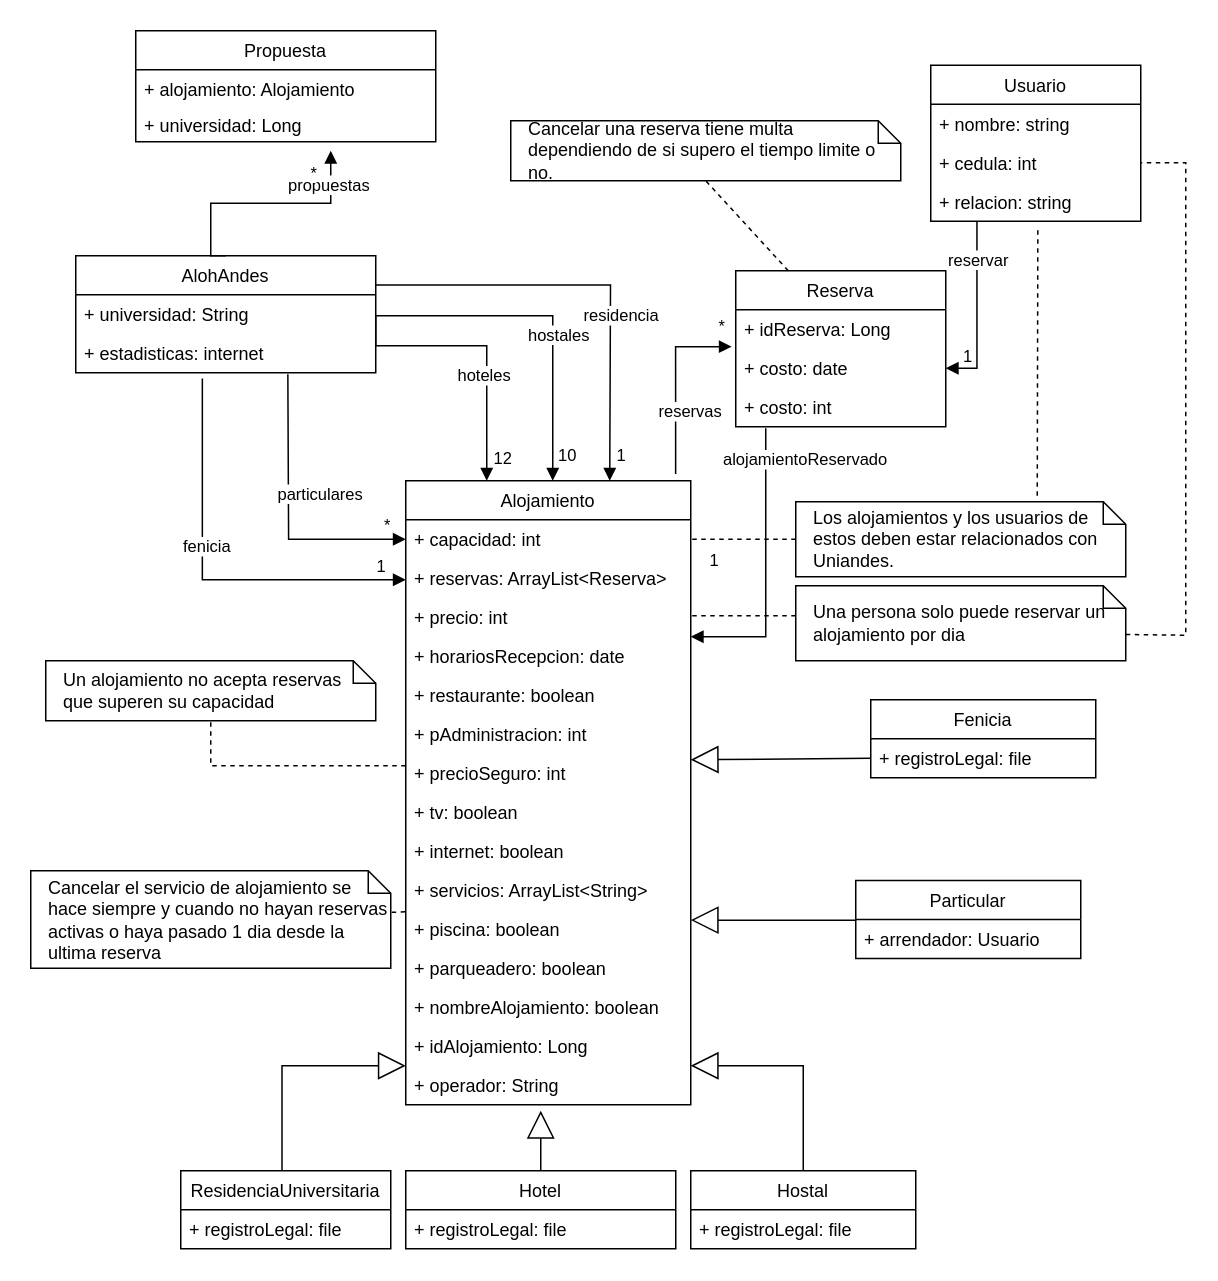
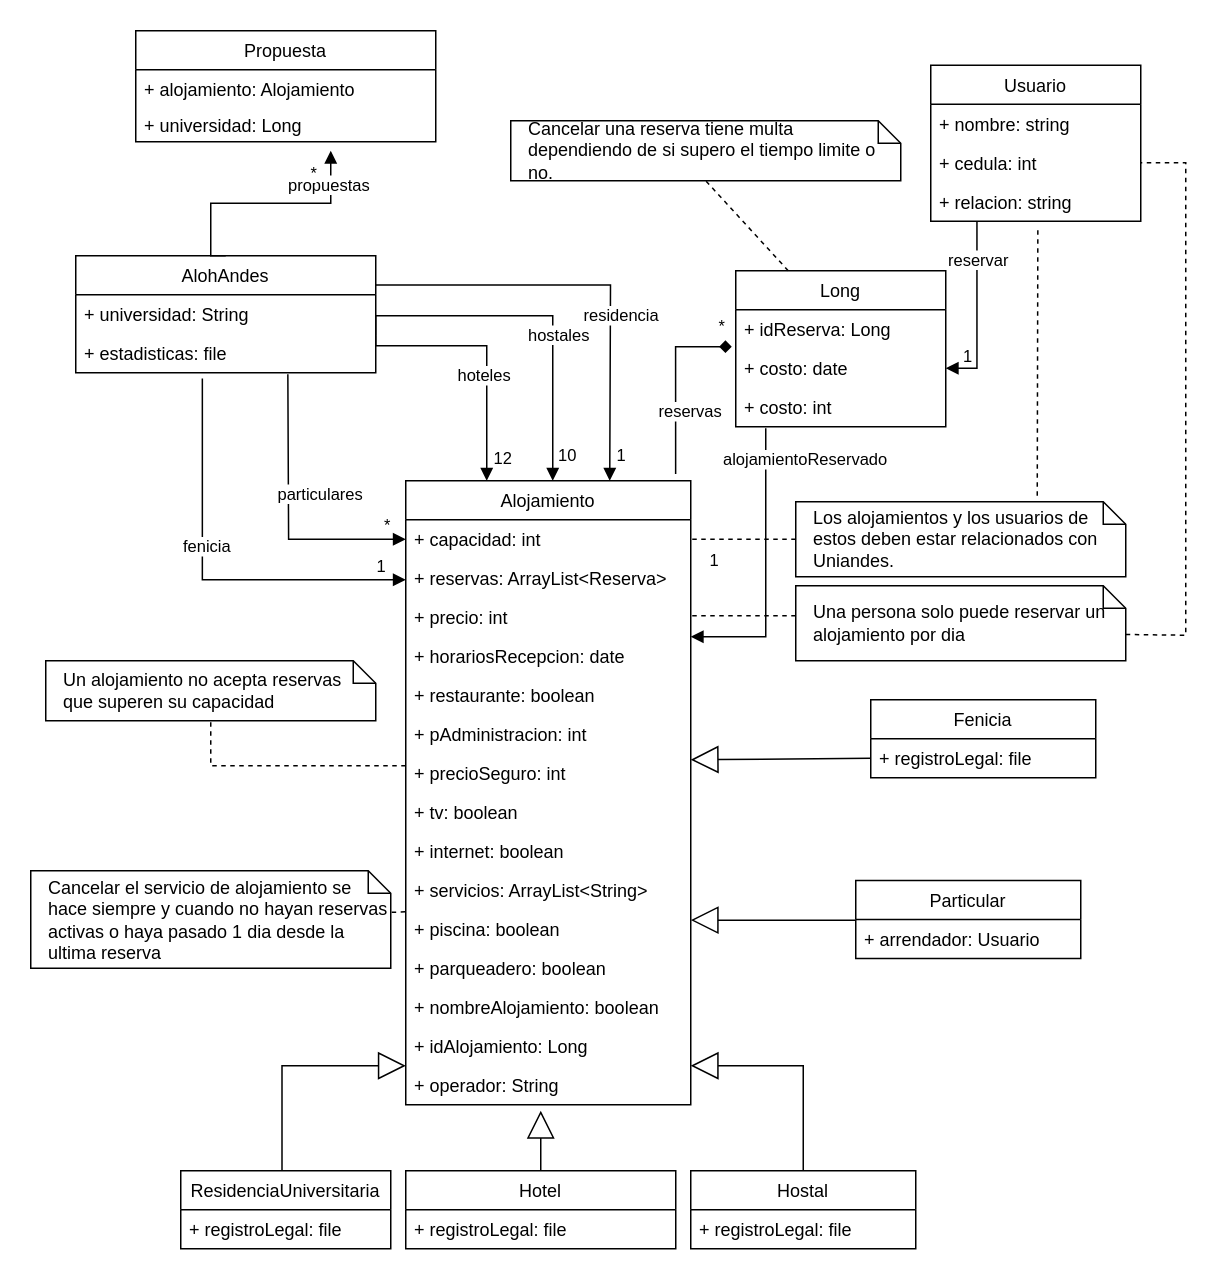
- <mxCell id="48" value="Reserva" style="swimlane;fontStyle=0;childLayout=stackLayout;horizontal=1;startSize=26;fillColor=none;horizontalStack=0;resizeParent=1;resizeParentMax=0;resizeLast=0;collapsible=1;marginBottom=0;" vertex="1" parent="1"><mxGeometry x="490" y="180" width="140" height="104" as="geometry" /></mxCell>
+ <mxCell id="48" value="Long" style="swimlane;fontStyle=0;childLayout=stackLayout;horizontal=1;startSize=26;fillColor=none;horizontalStack=0;resizeParent=1;resizeParentMax=0;resizeLast=0;collapsible=1;marginBottom=0;" vertex="1" parent="1"><mxGeometry x="490" y="180" width="140" height="104" as="geometry" /></mxCell>
- <mxCell id="56" value="reservas" style="endArrow=block;endFill=1;html=1;edgeStyle=orthogonalEdgeStyle;align=left;verticalAlign=top;rounded=0;entryX=-0.019;entryY=-0.054;entryDx=0;entryDy=0;entryPerimeter=0;exitX=0.947;exitY=-0.011;exitDx=0;exitDy=0;exitPerimeter=0;" edge="1" parent="1" source="11" target="50"><mxGeometry x="-0.115" y="13" relative="1" as="geometry"><mxPoint x="290" y="380" as="sourcePoint" /><mxPoint x="450" y="380" as="targetPoint" /><mxPoint as="offset" /></mxGeometry></mxCell>
+ <mxCell id="56" value="reservas" style="endArrow=diamond;endFill=1;html=1;edgeStyle=orthogonalEdgeStyle;align=left;verticalAlign=top;rounded=0;entryX=-0.019;entryY=-0.054;entryDx=0;entryDy=0;entryPerimeter=0;exitX=0.947;exitY=-0.011;exitDx=0;exitDy=0;exitPerimeter=0;" edge="1" parent="1" source="11" target="50"><mxGeometry x="-0.115" y="13" relative="1" as="geometry"><mxPoint x="290" y="380" as="sourcePoint" /><mxPoint x="450" y="380" as="targetPoint" /><mxPoint as="offset" /></mxGeometry></mxCell>
- <mxCell id="4" value="+ estadisticas: internet" style="text;strokeColor=none;fillColor=none;align=left;verticalAlign=top;spacingLeft=4;spacingRight=4;overflow=hidden;rotatable=0;points=[[0,0.5],[1,0.5]];portConstraint=eastwest;" vertex="1" parent="2"><mxGeometry y="52" width="200" height="26" as="geometry" /></mxCell>
+ <mxCell id="4" value="+ estadisticas: file" style="text;strokeColor=none;fillColor=none;align=left;verticalAlign=top;spacingLeft=4;spacingRight=4;overflow=hidden;rotatable=0;points=[[0,0.5],[1,0.5]];portConstraint=eastwest;" vertex="1" parent="2"><mxGeometry y="52" width="200" height="26" as="geometry" /></mxCell>
